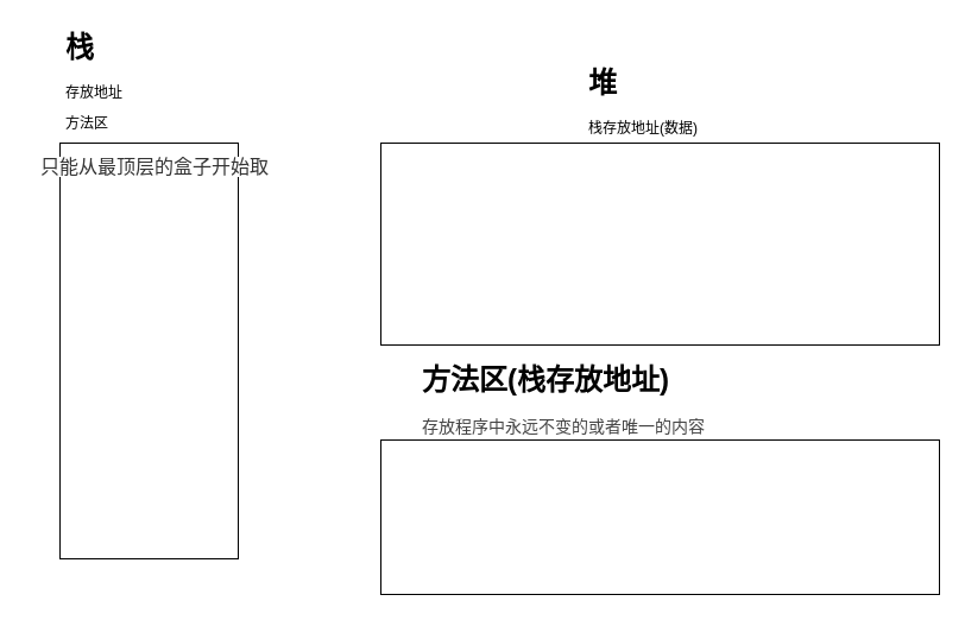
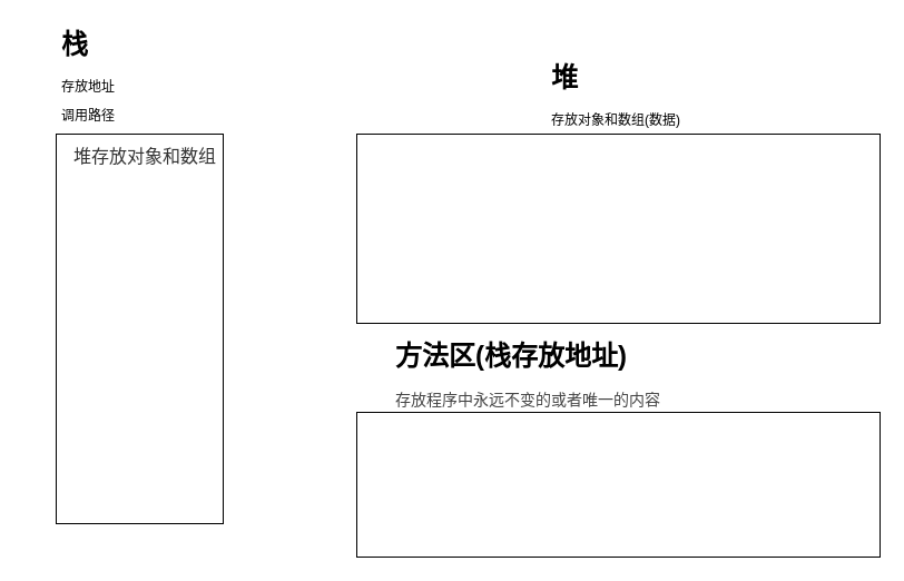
- <mxCell id="5" value="&lt;h1&gt;栈&lt;/h1&gt;&lt;p&gt;存放地址&lt;/p&gt;&lt;p&gt;方法区&lt;/p&gt;" style="text;html=1;strokeColor=none;fillColor=none;spacing=5;spacingTop=-20;whiteSpace=wrap;overflow=hidden;rounded=0;" vertex="1" parent="1"><mxGeometry x="50" y="20" width="190" height="120" as="geometry" /></mxCell>
+ <mxCell id="5" value="&lt;h1&gt;栈&lt;/h1&gt;&lt;p&gt;存放地址&lt;/p&gt;&lt;p&gt;调用路径&lt;/p&gt;" style="text;html=1;strokeColor=none;fillColor=none;spacing=5;spacingTop=-20;whiteSpace=wrap;overflow=hidden;rounded=0;" vertex="1" parent="1"><mxGeometry x="50" y="20" width="190" height="120" as="geometry" /></mxCell>
- <mxCell id="6" value="&lt;h1&gt;堆&lt;/h1&gt;&lt;p&gt;栈存放地址(数据)&lt;/p&gt;" style="text;html=1;strokeColor=none;fillColor=none;spacing=5;spacingTop=-20;whiteSpace=wrap;overflow=hidden;rounded=0;" vertex="1" parent="1"><mxGeometry x="490" y="50" width="190" height="120" as="geometry" /></mxCell>
+ <mxCell id="6" value="&lt;h1&gt;堆&lt;/h1&gt;&lt;p&gt;存放对象和数组(数据)&lt;/p&gt;" style="text;html=1;strokeColor=none;fillColor=none;spacing=5;spacingTop=-20;whiteSpace=wrap;overflow=hidden;rounded=0;" vertex="1" parent="1"><mxGeometry x="490" y="50" width="190" height="120" as="geometry" /></mxCell>
- <mxCell id="7" value="&lt;span style=&quot;color: rgb(51 , 51 , 51) ; font-family: &amp;#34;georgia&amp;#34; , &amp;#34;times new roman&amp;#34; , &amp;#34;times&amp;#34; , sans-serif ; font-size: 16px ; background-color: rgb(255 , 255 , 255)&quot;&gt;只能从最顶层的盒子开始取&lt;/span&gt;" style="text;html=1;strokeColor=none;fillColor=none;align=center;verticalAlign=middle;whiteSpace=wrap;rounded=0;" vertex="1" parent="1"><mxGeometry x="20" y="130" width="220" height="20" as="geometry" /></mxCell>
+ <mxCell id="7" value="&lt;span style=&quot;color: rgb(51 , 51 , 51) ; font-family: &amp;#34;georgia&amp;#34; , &amp;#34;times new roman&amp;#34; , &amp;#34;times&amp;#34; , sans-serif ; font-size: 16px ; background-color: rgb(255 , 255 , 255)&quot;&gt;堆存放对象和数组&lt;/span&gt;" style="text;html=1;strokeColor=none;fillColor=none;align=center;verticalAlign=middle;whiteSpace=wrap;rounded=0;" vertex="1" parent="1"><mxGeometry x="20" y="130" width="220" height="20" as="geometry" /></mxCell>
